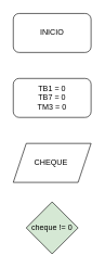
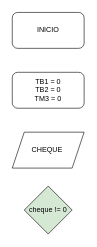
- <mxCell id="3" value="TB1 = 0&lt;br&gt;TB7 = 0&lt;br&gt;TM3 = 0" style="rounded=1;whiteSpace=wrap;html=1;" vertex="1" parent="1"><mxGeometry x="20" y="120" width="120" height="60" as="geometry" /></mxCell>
+ <mxCell id="3" value="TB1 = 0&lt;br&gt;TB2 = 0&lt;br&gt;TM3 = 0" style="rounded=1;whiteSpace=wrap;html=1;" vertex="1" parent="1"><mxGeometry x="20" y="120" width="120" height="60" as="geometry" /></mxCell>
